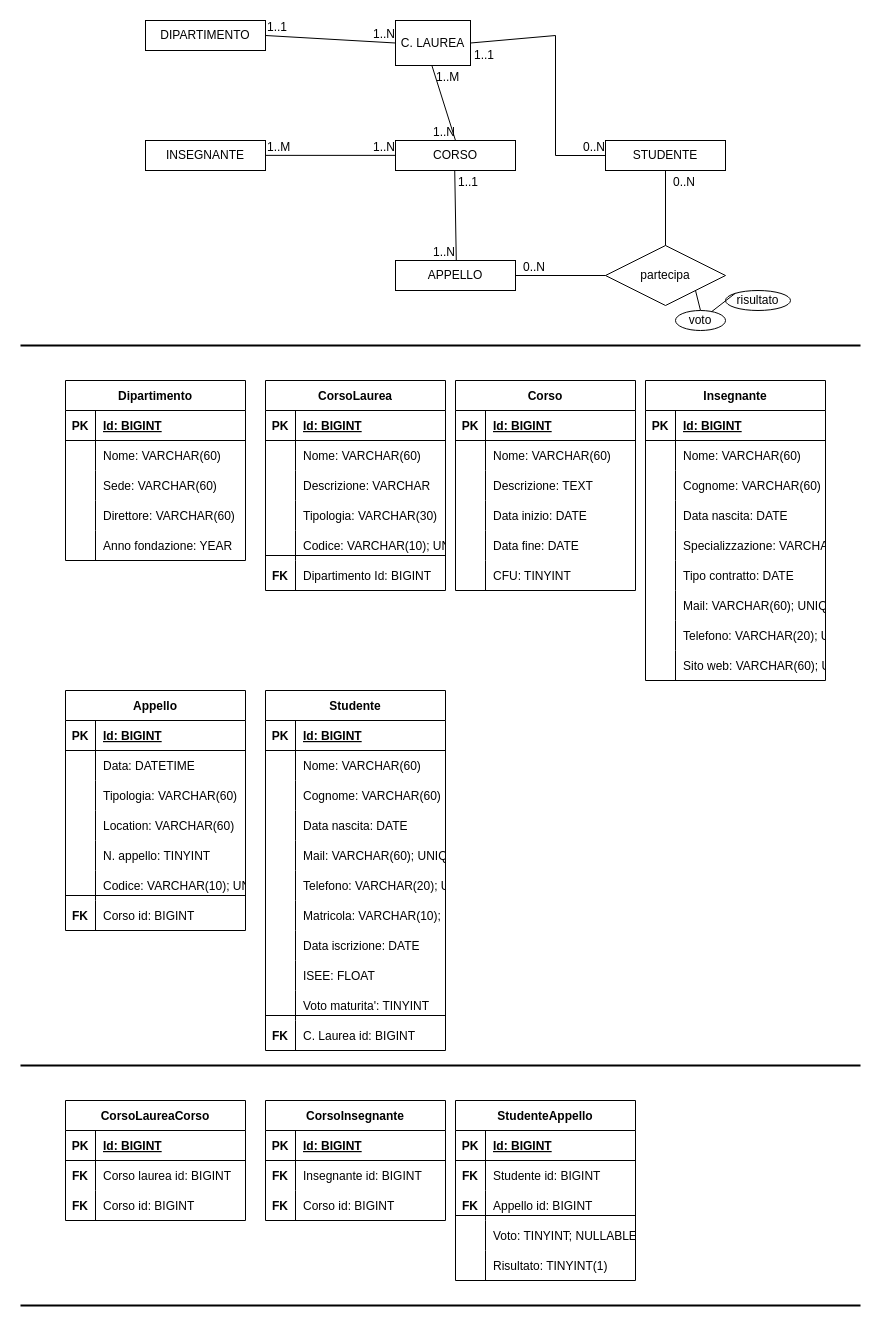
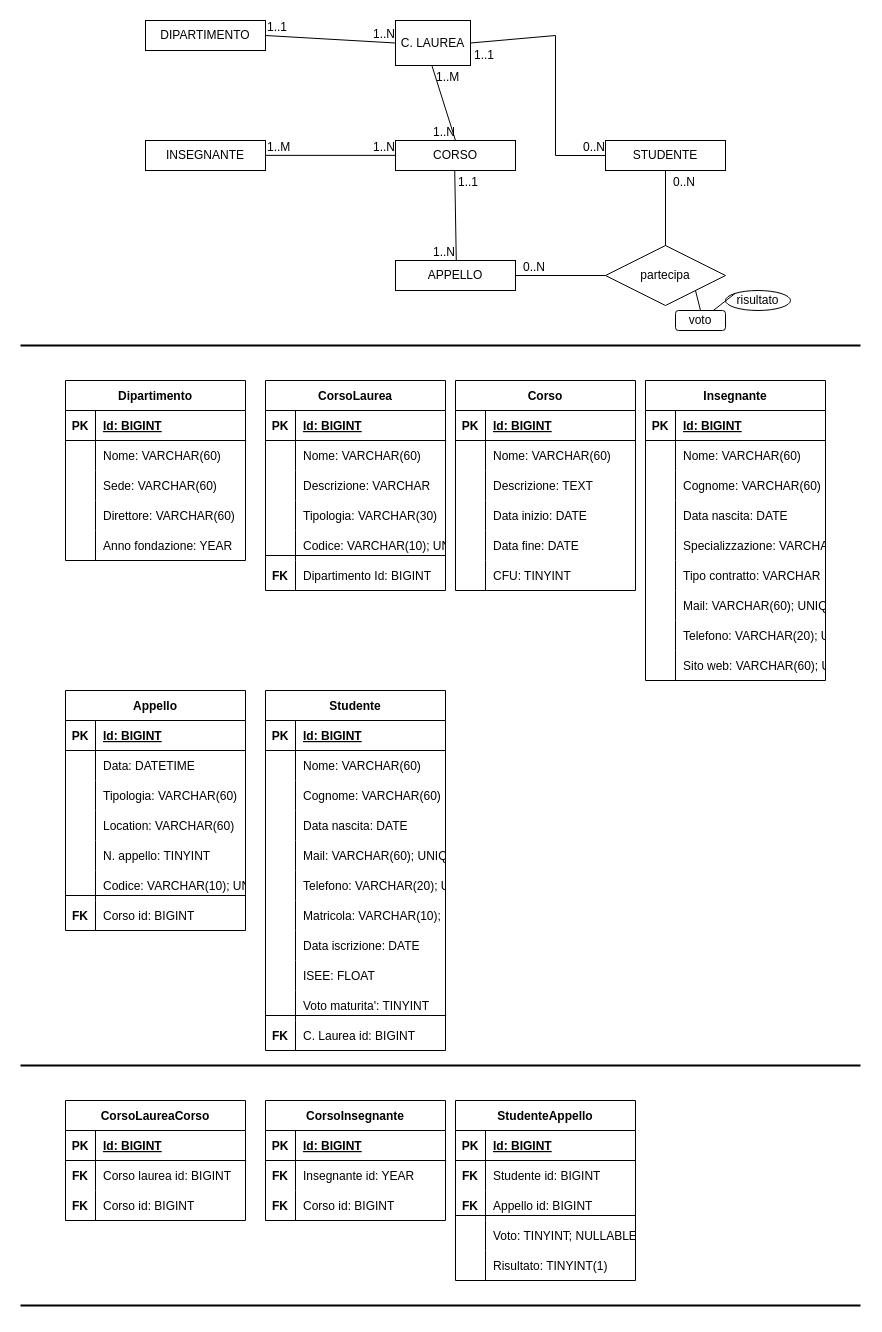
- <mxCell id="29" value="&lt;div&gt;voto&lt;/div&gt;" style="ellipse;whiteSpace=wrap;html=1;align=center;" vertex="1" parent="1"><mxGeometry x="675" y="310" width="50" height="20" as="geometry" /></mxCell>
+ <mxCell id="29" value="&lt;div&gt;voto&lt;/div&gt;" style="whiteSpace=wrap;html=1;align=center;rounded=1;" vertex="1" parent="1"><mxGeometry x="675" y="310" width="50" height="20" as="geometry" /></mxCell>
- <mxCell id="103" value="Tipo contratto: DATE" style="shape=partialRectangle;connectable=0;fillColor=none;top=0;left=0;bottom=0;right=0;align=left;spacingLeft=6;overflow=hidden;" vertex="1" parent="101"><mxGeometry x="30" width="150" height="30" as="geometry"><mxRectangle width="150" height="30" as="alternateBounds" /></mxGeometry></mxCell>
+ <mxCell id="103" value="Tipo contratto: VARCHAR" style="shape=partialRectangle;connectable=0;fillColor=none;top=0;left=0;bottom=0;right=0;align=left;spacingLeft=6;overflow=hidden;" vertex="1" parent="101"><mxGeometry x="30" width="150" height="30" as="geometry"><mxRectangle width="150" height="30" as="alternateBounds" /></mxGeometry></mxCell>
- <mxCell id="188" value="Insegnante id: BIGINT" style="shape=partialRectangle;connectable=0;fillColor=none;top=0;left=0;bottom=0;right=0;align=left;spacingLeft=6;overflow=hidden;" vertex="1" parent="186"><mxGeometry x="30" width="150" height="30" as="geometry"><mxRectangle width="150" height="30" as="alternateBounds" /></mxGeometry></mxCell>
+ <mxCell id="188" value="Insegnante id: YEAR" style="shape=partialRectangle;connectable=0;fillColor=none;top=0;left=0;bottom=0;right=0;align=left;spacingLeft=6;overflow=hidden;" vertex="1" parent="186"><mxGeometry x="30" width="150" height="30" as="geometry"><mxRectangle width="150" height="30" as="alternateBounds" /></mxGeometry></mxCell>
